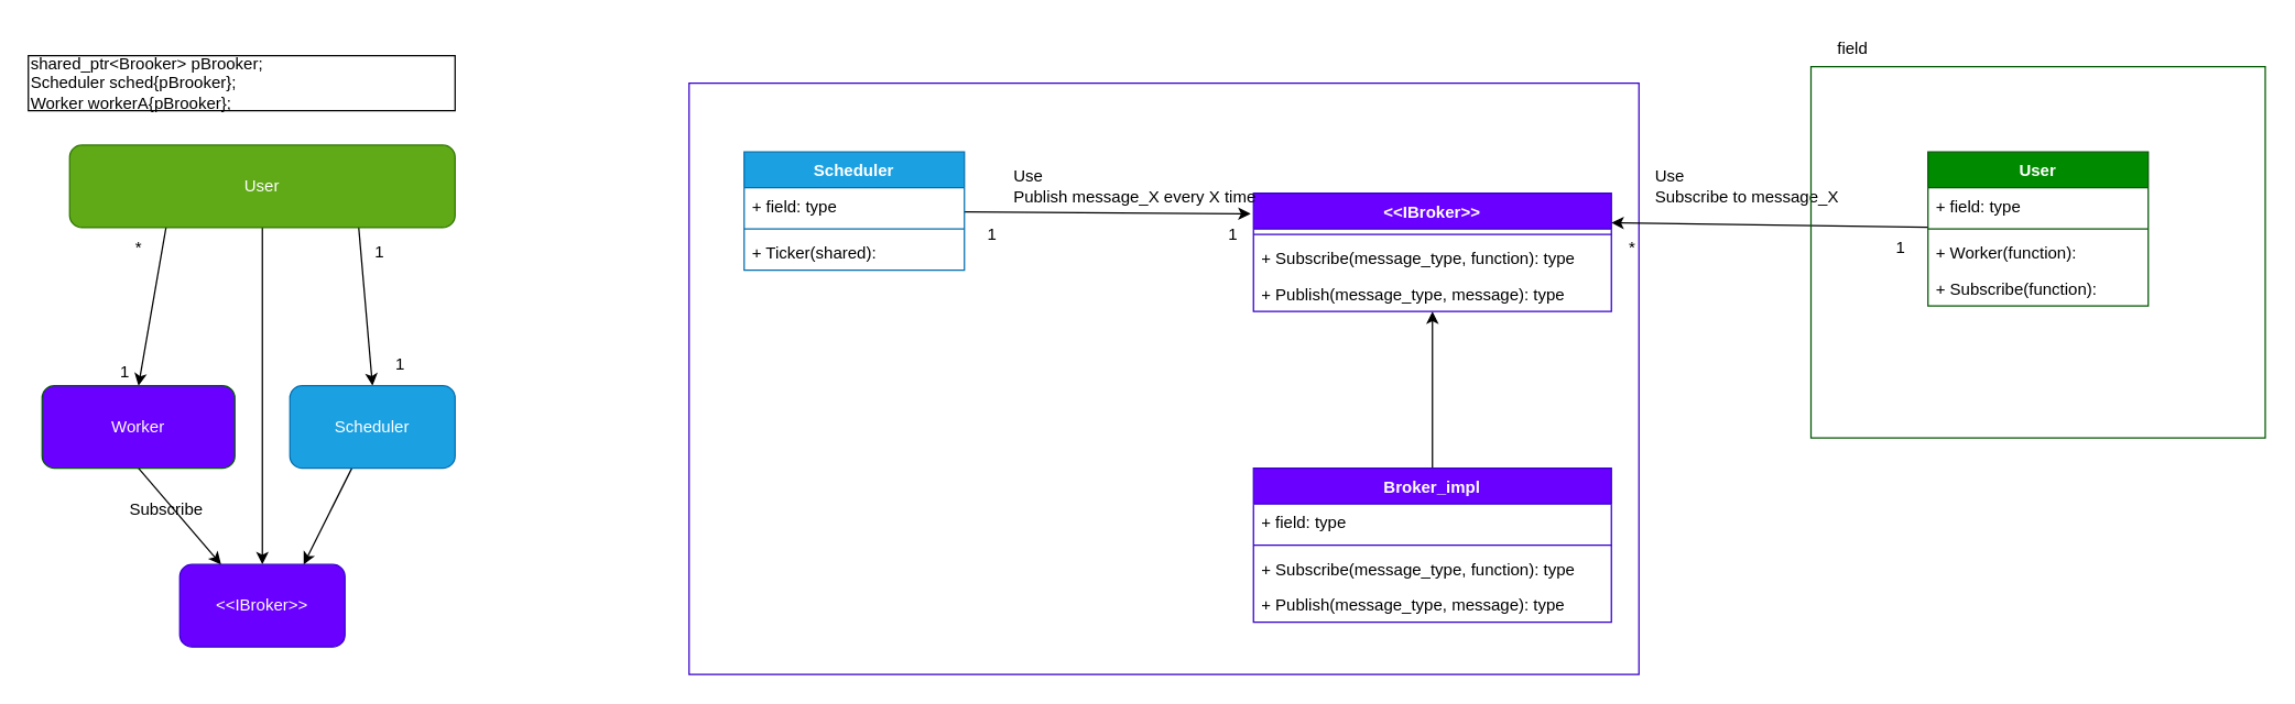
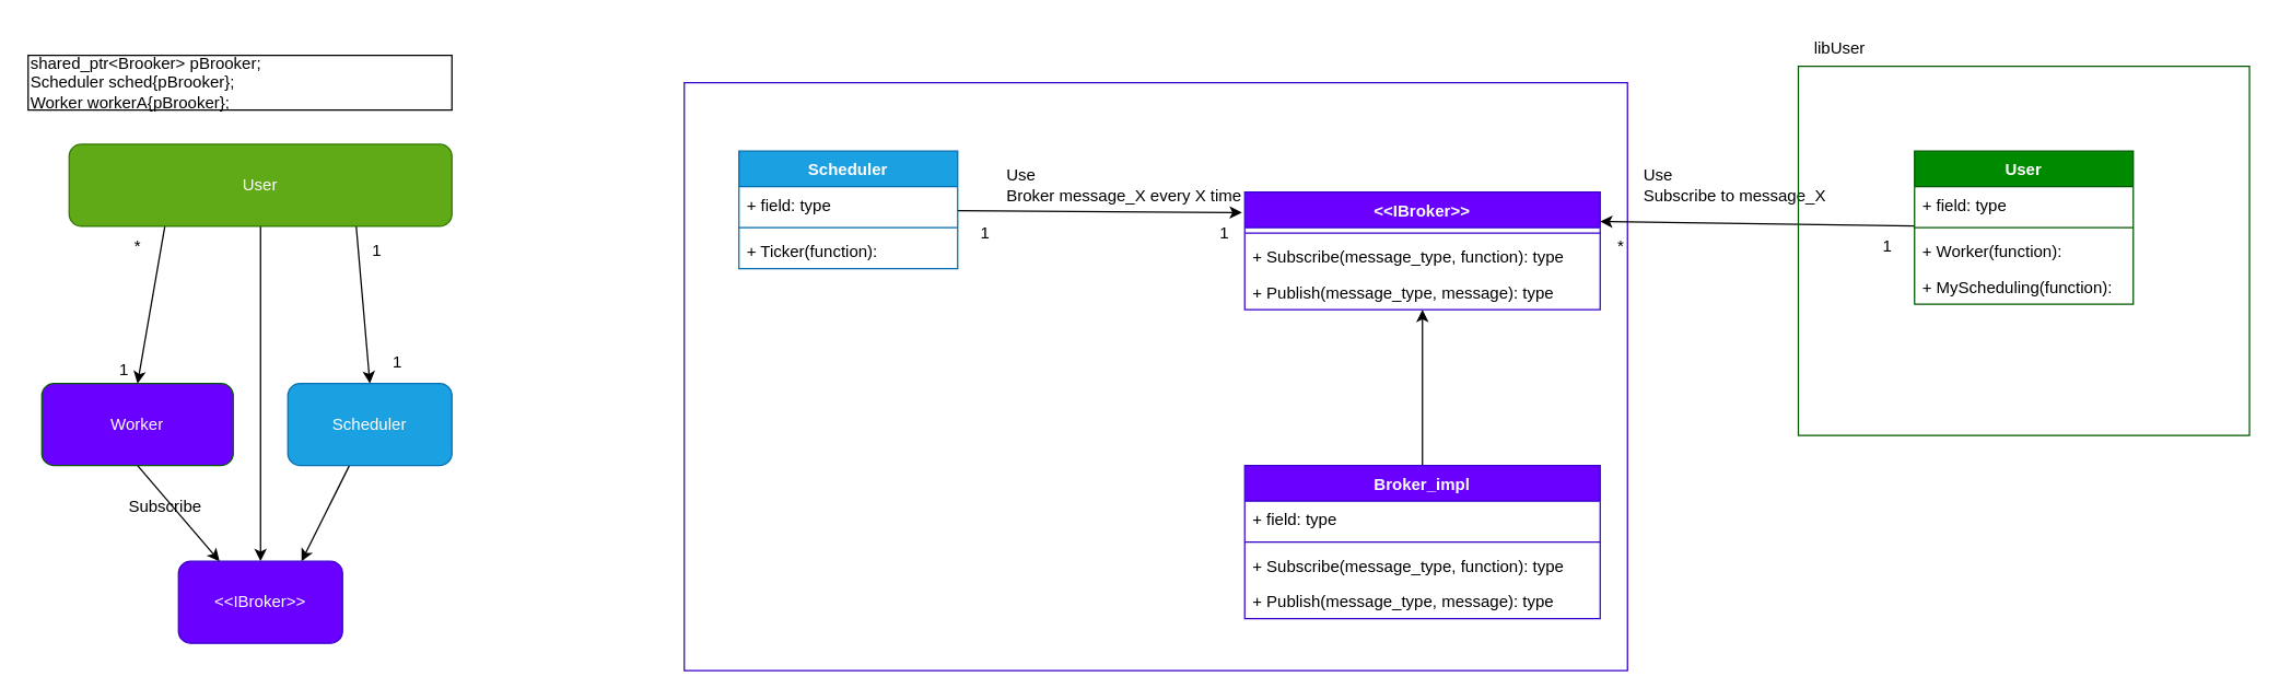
- <mxCell id="31" value="field" style="text;html=1;align=center;verticalAlign=middle;resizable=0;points=[];autosize=1;strokeColor=none;fillColor=none;" vertex="1" parent="1"><mxGeometry x="1315" width="60" height="30" as="geometry" y="20" /></mxCell>
+ <mxCell id="31" value="libUser" style="text;html=1;align=center;verticalAlign=middle;resizable=0;points=[];autosize=1;strokeColor=none;fillColor=none;" vertex="1" parent="1"><mxGeometry x="1315" width="60" height="30" as="geometry" y="20" /></mxCell>
- <mxCell id="18" value="Use&lt;br&gt;Publish message_X every X time" style="text;html=1;align=left;verticalAlign=middle;resizable=0;points=[];autosize=1;strokeColor=none;fillColor=none;" vertex="1" parent="1"><mxGeometry x="734" y="115" width="200" height="40" as="geometry" /></mxCell>
+ <mxCell id="18" value="Use&lt;br&gt;Broker message_X every X time" style="text;html=1;align=left;verticalAlign=middle;resizable=0;points=[];autosize=1;strokeColor=none;fillColor=none;" vertex="1" parent="1"><mxGeometry x="734" y="115" width="200" height="40" as="geometry" /></mxCell>
- <mxCell id="7" value="+ Ticker(shared): " style="text;strokeColor=none;fillColor=none;align=left;verticalAlign=top;spacingLeft=4;spacingRight=4;overflow=hidden;rotatable=0;points=[[0,0.5],[1,0.5]];portConstraint=eastwest;" vertex="1" parent="4"><mxGeometry y="60" width="160" height="26" as="geometry" /></mxCell>
+ <mxCell id="7" value="+ Ticker(function): " style="text;strokeColor=none;fillColor=none;align=left;verticalAlign=top;spacingLeft=4;spacingRight=4;overflow=hidden;rotatable=0;points=[[0,0.5],[1,0.5]];portConstraint=eastwest;" vertex="1" parent="4"><mxGeometry y="60" width="160" height="26" as="geometry" /></mxCell>
- <mxCell id="24" value="+ Subscribe(function): " style="text;strokeColor=none;fillColor=none;align=left;verticalAlign=top;spacingLeft=4;spacingRight=4;overflow=hidden;rotatable=0;points=[[0,0.5],[1,0.5]];portConstraint=eastwest;" vertex="1" parent="20"><mxGeometry y="86" width="160" height="26" as="geometry" /></mxCell>
+ <mxCell id="24" value="+ MyScheduling(function): " style="text;strokeColor=none;fillColor=none;align=left;verticalAlign=top;spacingLeft=4;spacingRight=4;overflow=hidden;rotatable=0;points=[[0,0.5],[1,0.5]];portConstraint=eastwest;" vertex="1" parent="20"><mxGeometry y="86" width="160" height="26" as="geometry" /></mxCell>
